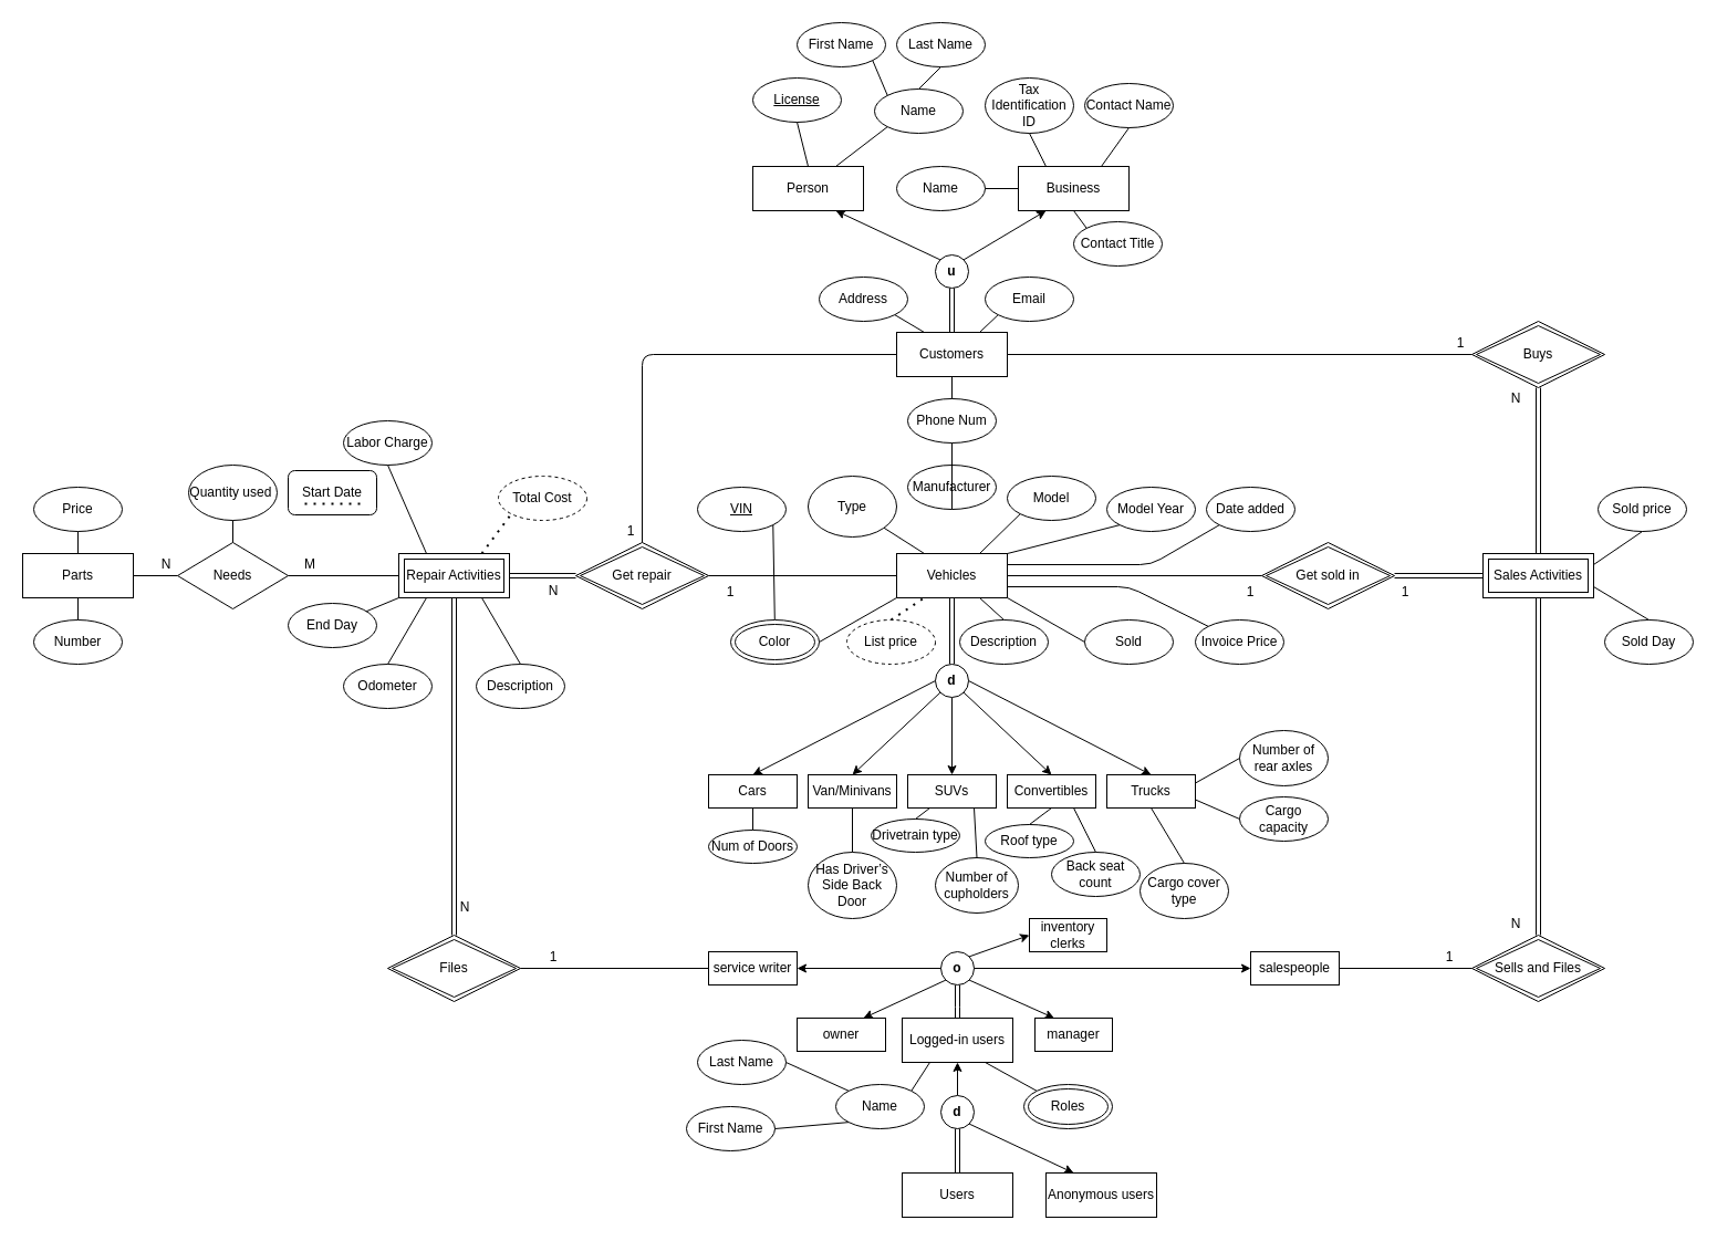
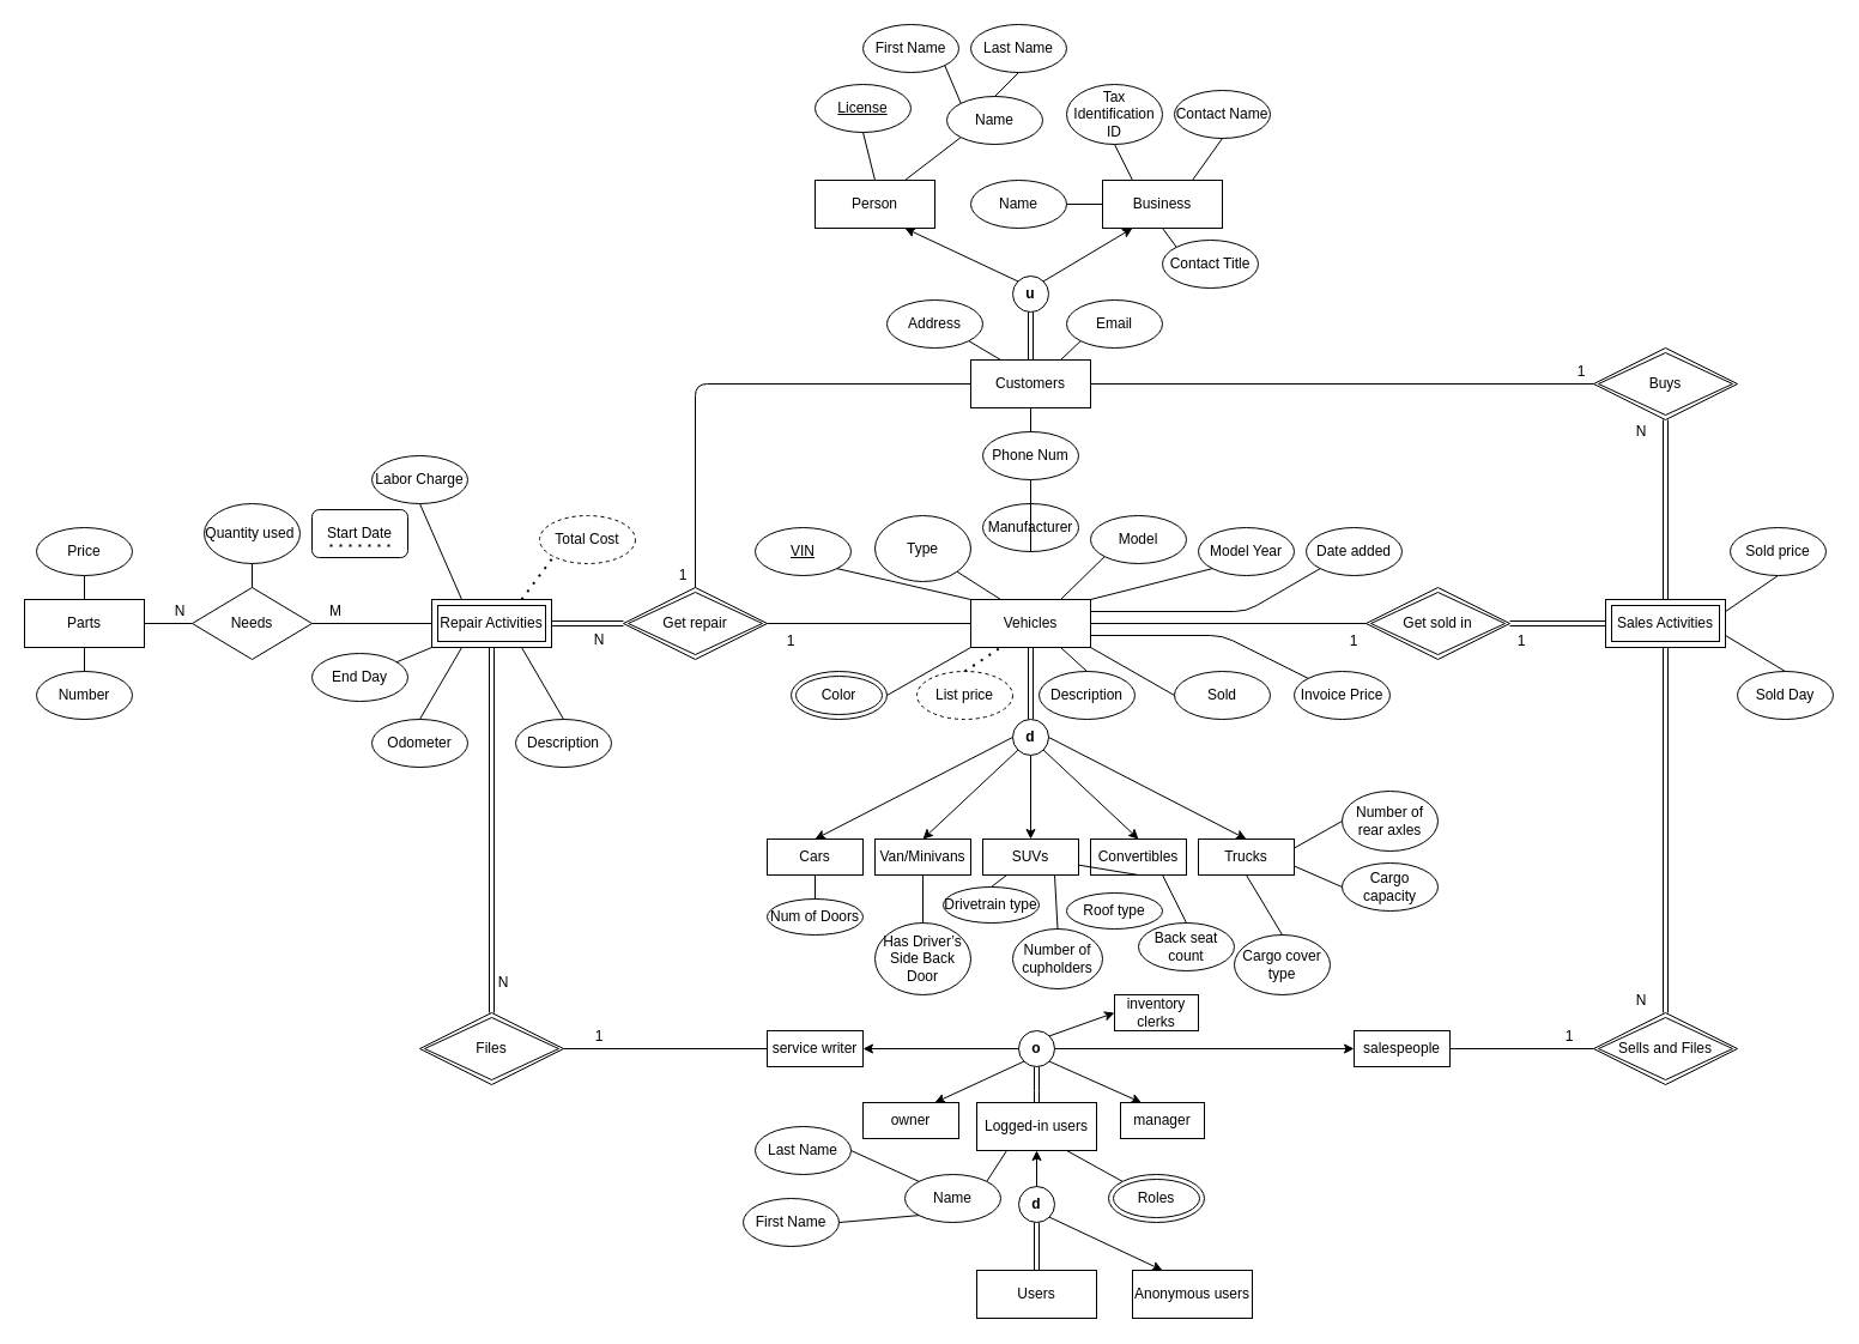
- <mxCell id="32" value="" style="endArrow=none;html=1;exitX=1;exitY=1;exitDx=0;exitDy=0;" edge="1" parent="1" source="30" target="46"><mxGeometry width="50" height="50" relative="1" as="geometry"><mxPoint x="1140" y="460" as="sourcePoint" /><mxPoint x="1190" y="410" as="targetPoint" /></mxGeometry></mxCell>
+ <mxCell id="32" value="" style="endArrow=none;html=1;exitX=1;exitY=1;exitDx=0;exitDy=0;entryX=0;entryY=0;entryDx=0;entryDy=0;" edge="1" parent="1" source="30" target="29"><mxGeometry width="50" height="50" relative="1" as="geometry"><mxPoint x="1140" y="460" as="sourcePoint" /><mxPoint x="1190" y="410" as="targetPoint" /></mxGeometry></mxCell>
- <mxCell id="66" value="" style="endArrow=none;html=1;entryX=0.5;entryY=0;entryDx=0;entryDy=0;exitX=0.5;exitY=1;exitDx=0;exitDy=0;" edge="1" parent="1" source="54" target="64"><mxGeometry width="50" height="50" relative="1" as="geometry"><mxPoint x="850" y="710" as="sourcePoint" /><mxPoint x="840" y="690" as="targetPoint" /></mxGeometry></mxCell>
+ <mxCell id="66" value="" style="endArrow=none;html=1;exitX=0.5;exitY=1;exitDx=0;exitDy=0;" edge="1" parent="1" source="54" target="53"><mxGeometry width="50" height="50" relative="1" as="geometry"><mxPoint x="850" y="710" as="sourcePoint" /><mxPoint x="840" y="690" as="targetPoint" /></mxGeometry></mxCell>
